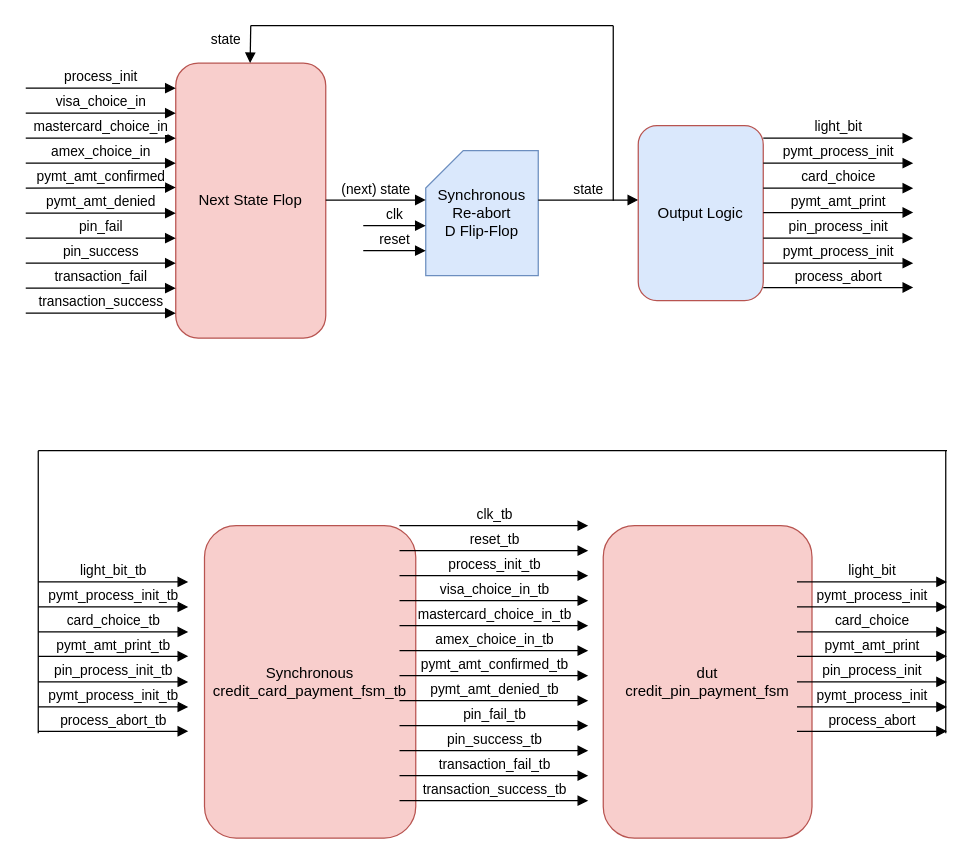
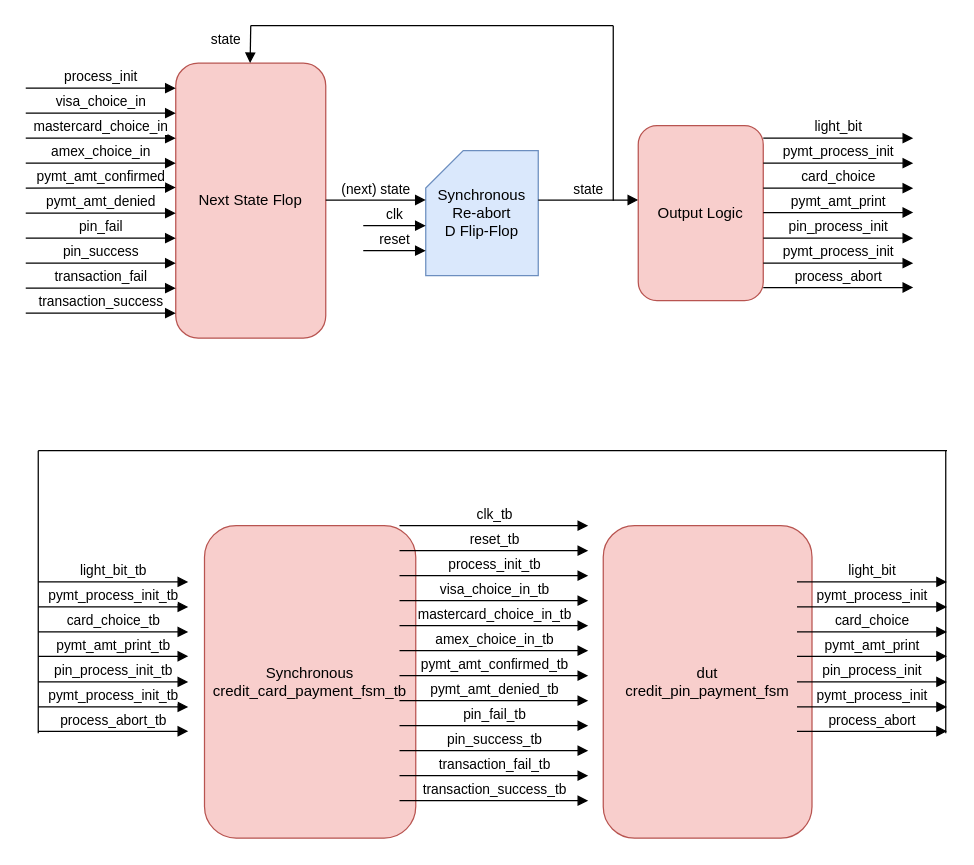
- <mxCell id="21" value="Output Logic" style="rounded=1;whiteSpace=wrap;html=1;fillColor=#dae8fc;strokeColor=#b85450;" parent="1" vertex="1"><mxGeometry x="510" y="100" width="100" height="140" as="geometry" /></mxCell>
+ <mxCell id="21" value="Output Logic" style="rounded=1;whiteSpace=wrap;html=1;fillColor=#f8cecc;strokeColor=#b85450;" parent="1" vertex="1"><mxGeometry x="510" y="100" width="100" height="140" as="geometry" /></mxCell>
